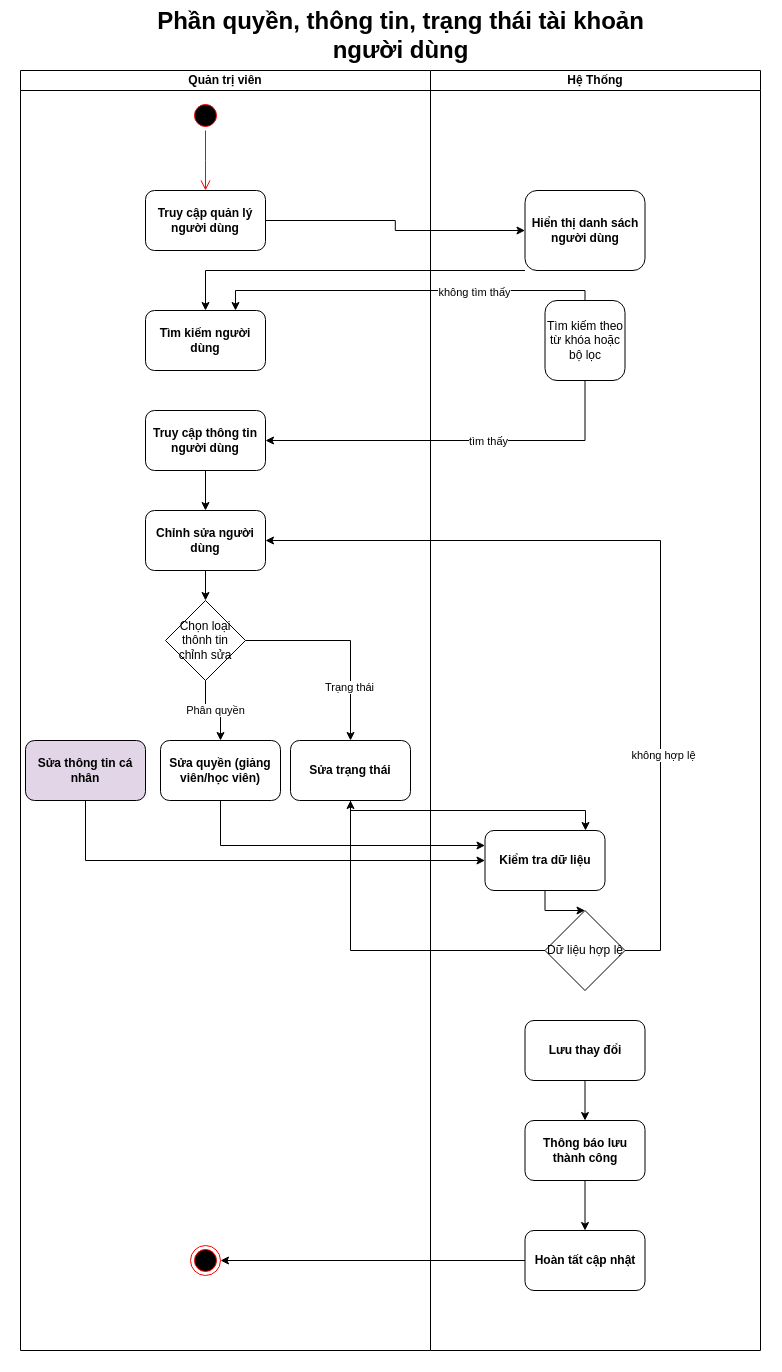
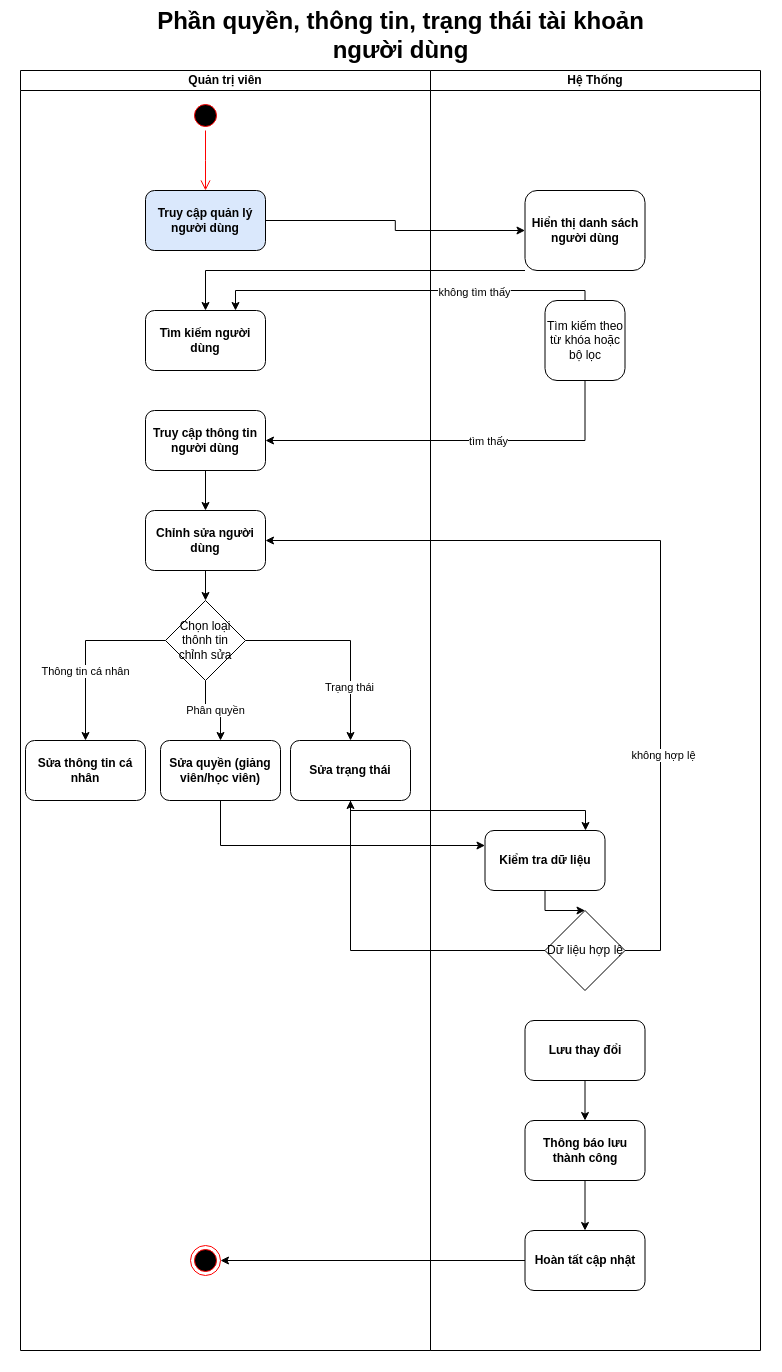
- <mxCell id="35" value="Truy cập quản lý người dùng" style="rounded=1;whiteSpace=wrap;html=1;fontStyle=1" parent="1" vertex="1"><mxGeometry x="145" y="190" width="120" height="60" as="geometry" /></mxCell>
+ <mxCell id="35" value="Truy cập quản lý người dùng" style="rounded=1;whiteSpace=wrap;html=1;fontStyle=1;fillColor=#dae8fc;" parent="1" vertex="1"><mxGeometry x="145" y="190" width="120" height="60" as="geometry" /></mxCell>
+ <mxCell id="10" style="edgeStyle=orthogonalEdgeStyle;rounded=0;orthogonalLoop=1;jettySize=auto;html=1;" parent="2" source="16" target="17" edge="1"><mxGeometry relative="1" as="geometry" /></mxCell>
+ <mxCell id="11" value="Thông tin cá nhân" style="edgeLabel;html=1;align=center;verticalAlign=middle;resizable=0;points=[];" parent="10" vertex="1" connectable="0"><mxGeometry x="-0.348" y="-2" relative="1" as="geometry"><mxPoint x="-22" y="32" as="offset" /></mxGeometry></mxCell>
- <mxCell id="17" value="Sửa thông tin cá nhân" style="rounded=1;whiteSpace=wrap;html=1;fontStyle=1;fillColor=#e1d5e7;" parent="2" vertex="1"><mxGeometry x="5" y="670" width="120" height="60" as="geometry" /></mxCell>
+ <mxCell id="17" value="Sửa thông tin cá nhân" style="rounded=1;whiteSpace=wrap;html=1;fontStyle=1" parent="2" vertex="1"><mxGeometry x="5" y="670" width="120" height="60" as="geometry" /></mxCell>
- <mxCell id="41" style="edgeStyle=orthogonalEdgeStyle;rounded=0;orthogonalLoop=1;jettySize=auto;html=1;entryX=0;entryY=0.5;entryDx=0;entryDy=0;" parent="1" source="17" target="25" edge="1"><mxGeometry relative="1" as="geometry"><Array as="points"><mxPoint x="85" y="860" /></Array></mxGeometry></mxCell>
